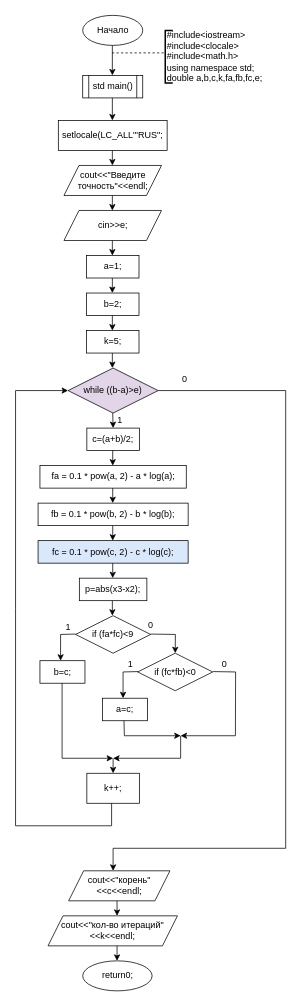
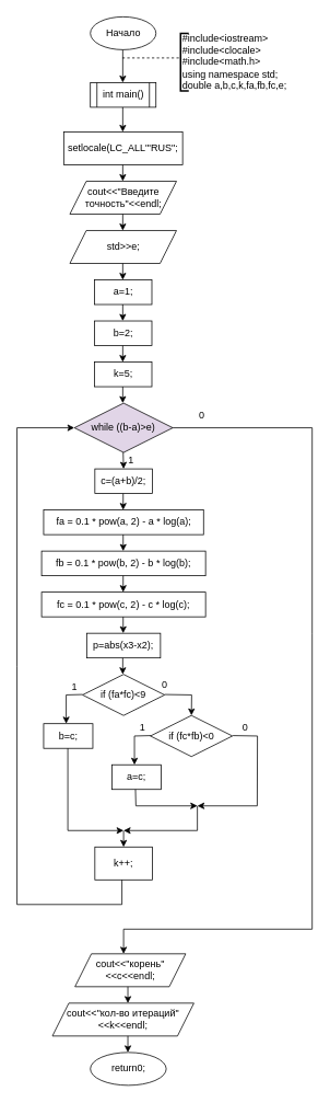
- <mxCell id="6" value="std main()" style="shape=process;whiteSpace=wrap;html=1;backgroundOutline=1;" vertex="1" parent="1"><mxGeometry x="109.5" y="100" width="80" height="30" as="geometry" /></mxCell>
+ <mxCell id="6" value="int main()" style="shape=process;whiteSpace=wrap;html=1;backgroundOutline=1;" vertex="1" parent="1"><mxGeometry x="109.5" y="100" width="80" height="30" as="geometry" /></mxCell>
- <mxCell id="11" value="cin&amp;gt;&amp;gt;e;" style="shape=parallelogram;perimeter=parallelogramPerimeter;whiteSpace=wrap;html=1;fixedSize=1;" vertex="1" parent="1"><mxGeometry x="84.5" y="280" width="130" height="40" as="geometry" /></mxCell>
+ <mxCell id="11" value="std&amp;gt;&amp;gt;e;" style="shape=parallelogram;perimeter=parallelogramPerimeter;whiteSpace=wrap;html=1;fixedSize=1;" vertex="1" parent="1"><mxGeometry x="84.5" y="280" width="130" height="40" as="geometry" /></mxCell>
- <mxCell id="28" value="fc = 0.1 * pow(c, 2) - c * log(c);" style="rounded=0;whiteSpace=wrap;html=1;fillColor=#dae8fc;" vertex="1" parent="1"><mxGeometry x="50" y="720" width="200" height="30" as="geometry" /></mxCell>
+ <mxCell id="28" value="fc = 0.1 * pow(c, 2) - c * log(c);" style="rounded=0;whiteSpace=wrap;html=1;" vertex="1" parent="1"><mxGeometry x="50" y="720" width="200" height="30" as="geometry" /></mxCell>
